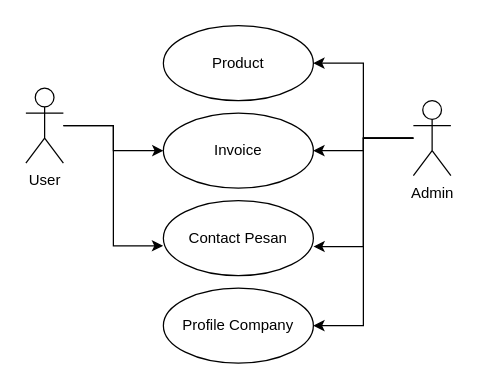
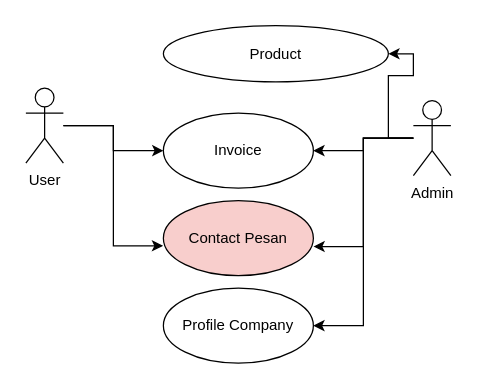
- <mxCell id="10" value="Product" style="ellipse;whiteSpace=wrap;html=1;" vertex="1" parent="1"><mxGeometry x="130" y="20" width="120" height="60" as="geometry" /></mxCell>
+ <mxCell id="10" value="Product" style="ellipse;whiteSpace=wrap;html=1;" vertex="1" parent="1"><mxGeometry x="130" y="20" width="180" height="45" as="geometry" /></mxCell>
- <mxCell id="12" value="Contact Pesan" style="ellipse;whiteSpace=wrap;html=1;" vertex="1" parent="1"><mxGeometry x="130" y="160" width="120" height="60" as="geometry" /></mxCell>
+ <mxCell id="12" value="Contact Pesan" style="ellipse;whiteSpace=wrap;html=1;fillColor=#f8cecc;" vertex="1" parent="1"><mxGeometry x="130" y="160" width="120" height="60" as="geometry" /></mxCell>
